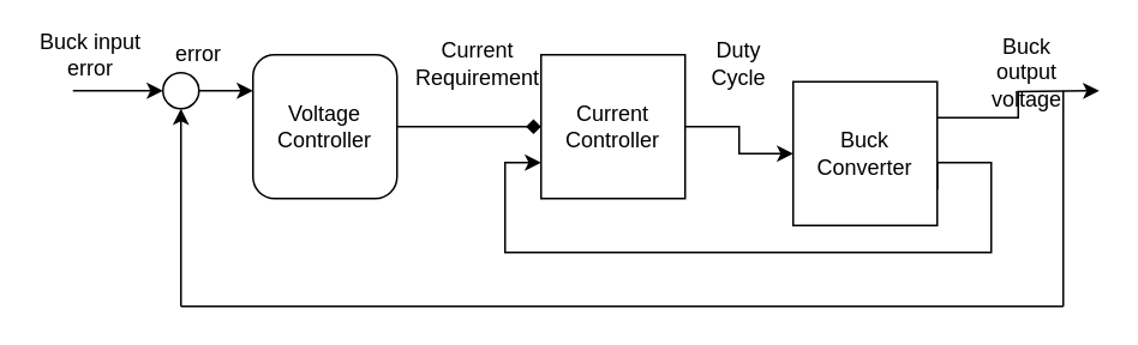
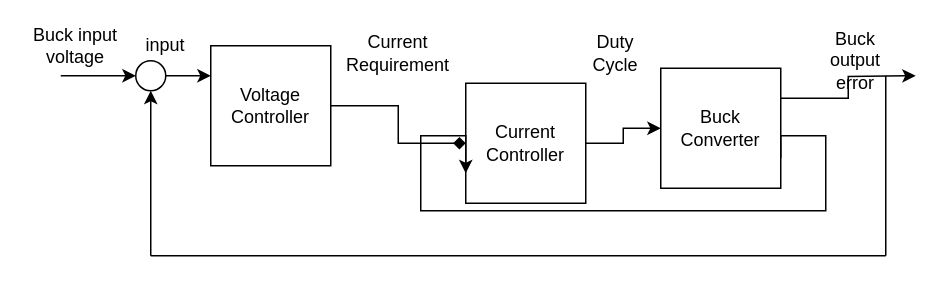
- <mxCell id="19" value="Buck input error" style="text;html=1;strokeColor=none;fillColor=none;align=center;verticalAlign=middle;whiteSpace=wrap;rounded=0;" parent="1" vertex="1"><mxGeometry x="20" y="20" width="60" height="20" as="geometry" /></mxCell>
+ <mxCell id="19" value="Buck input voltage" style="text;html=1;strokeColor=none;fillColor=none;align=center;verticalAlign=middle;whiteSpace=wrap;rounded=0;" parent="1" vertex="1"><mxGeometry x="20" y="20" width="60" height="20" as="geometry" /></mxCell>
- <mxCell id="21" value="error" style="text;html=1;strokeColor=none;fillColor=none;align=center;verticalAlign=middle;whiteSpace=wrap;rounded=0;" vertex="1" parent="1"><mxGeometry x="90" y="20" width="40" height="20" as="geometry" /></mxCell>
+ <mxCell id="21" value="input" style="text;html=1;strokeColor=none;fillColor=none;align=center;verticalAlign=middle;whiteSpace=wrap;rounded=0;" vertex="1" parent="1"><mxGeometry x="90" y="20" width="40" height="20" as="geometry" /></mxCell>
- <mxCell id="20" value="Buck output voltage" style="text;html=1;strokeColor=none;fillColor=none;align=center;verticalAlign=middle;whiteSpace=wrap;rounded=0;" parent="1" vertex="1"><mxGeometry x="550" y="30" width="40" height="20" as="geometry" /></mxCell>
+ <mxCell id="20" value="Buck output error" style="text;html=1;strokeColor=none;fillColor=none;align=center;verticalAlign=middle;whiteSpace=wrap;rounded=0;" parent="1" vertex="1"><mxGeometry x="550" y="30" width="40" height="20" as="geometry" /></mxCell>
- <mxCell id="3" value="Voltage Controller" style="whiteSpace=wrap;html=1;aspect=fixed;rounded=1;" parent="1" vertex="1"><mxGeometry x="140" y="30" width="80" height="80" as="geometry" /></mxCell>
+ <mxCell id="3" value="Voltage Controller" style="whiteSpace=wrap;html=1;aspect=fixed;" parent="1" vertex="1"><mxGeometry x="140" y="30" width="80" height="80" as="geometry" /></mxCell>
- <mxCell id="5" value="Current Controller" style="whiteSpace=wrap;html=1;aspect=fixed;" parent="1" vertex="1"><mxGeometry x="300" y="30" width="80" height="80" as="geometry" /></mxCell>
+ <mxCell id="5" value="Current Controller" style="whiteSpace=wrap;html=1;aspect=fixed;" parent="1" vertex="1"><mxGeometry x="310" y="55" width="80" height="80" as="geometry" /></mxCell>
